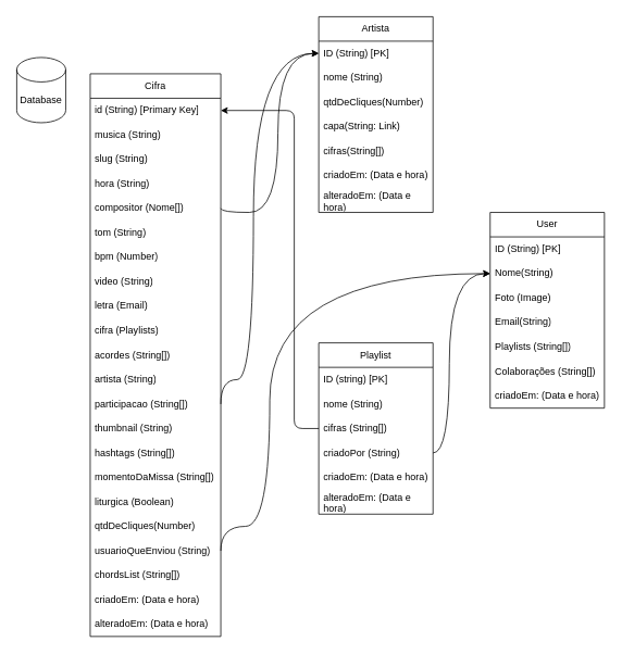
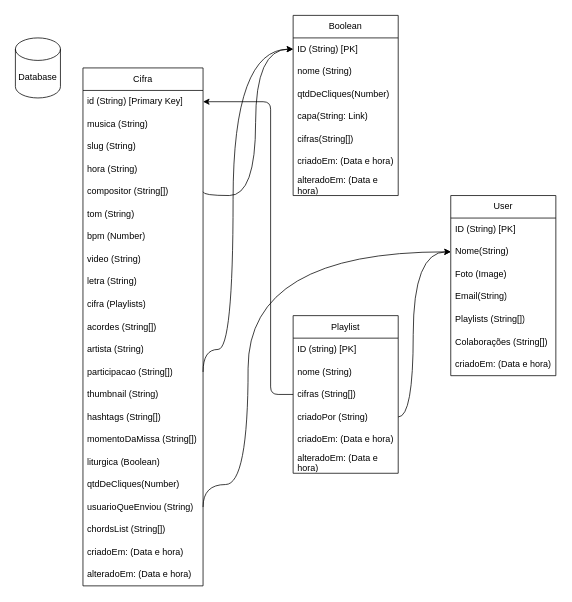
- <mxCell id="26" value="Artista" style="swimlane;fontStyle=0;childLayout=stackLayout;horizontal=1;startSize=30;horizontalStack=0;resizeParent=1;resizeParentMax=0;resizeLast=0;collapsible=1;marginBottom=0;whiteSpace=wrap;html=1;" parent="1" vertex="1"><mxGeometry x="390" y="20" width="140" height="240" as="geometry" /></mxCell>
+ <mxCell id="26" value="Boolean" style="swimlane;fontStyle=0;childLayout=stackLayout;horizontal=1;startSize=30;horizontalStack=0;resizeParent=1;resizeParentMax=0;resizeLast=0;collapsible=1;marginBottom=0;whiteSpace=wrap;html=1;" parent="1" vertex="1"><mxGeometry x="390" y="20" width="140" height="240" as="geometry" /></mxCell>
- <mxCell id="25" value="Database" style="shape=cylinder3;whiteSpace=wrap;html=1;boundedLbl=1;backgroundOutline=1;size=15;" parent="1" vertex="1"><mxGeometry x="20" y="70" width="60" height="80" as="geometry" /></mxCell>
+ <mxCell id="25" value="Database" style="shape=cylinder3;whiteSpace=wrap;html=1;boundedLbl=1;backgroundOutline=1;size=15;" parent="1" vertex="1"><mxGeometry x="20" y="50" width="60" height="80" as="geometry" /></mxCell>
- <mxCell id="7" value="compositor (Nome[])" style="text;strokeColor=none;fillColor=none;align=left;verticalAlign=middle;spacingLeft=4;spacingRight=4;overflow=hidden;points=[[0,0.5],[1,0.5]];portConstraint=eastwest;rotatable=0;whiteSpace=wrap;html=1;" parent="2" vertex="1"><mxGeometry y="150" width="160" height="30" as="geometry" /></mxCell>
+ <mxCell id="7" value="compositor (String[])" style="text;strokeColor=none;fillColor=none;align=left;verticalAlign=middle;spacingLeft=4;spacingRight=4;overflow=hidden;points=[[0,0.5],[1,0.5]];portConstraint=eastwest;rotatable=0;whiteSpace=wrap;html=1;" parent="2" vertex="1"><mxGeometry y="150" width="160" height="30" as="geometry" /></mxCell>
- <mxCell id="11" value="letra (Email)" style="text;strokeColor=none;fillColor=none;align=left;verticalAlign=middle;spacingLeft=4;spacingRight=4;overflow=hidden;points=[[0,0.5],[1,0.5]];portConstraint=eastwest;rotatable=0;whiteSpace=wrap;html=1;" parent="2" vertex="1"><mxGeometry y="270" width="160" height="30" as="geometry" /></mxCell>
+ <mxCell id="11" value="letra (String)" style="text;strokeColor=none;fillColor=none;align=left;verticalAlign=middle;spacingLeft=4;spacingRight=4;overflow=hidden;points=[[0,0.5],[1,0.5]];portConstraint=eastwest;rotatable=0;whiteSpace=wrap;html=1;" parent="2" vertex="1"><mxGeometry y="270" width="160" height="30" as="geometry" /></mxCell>
